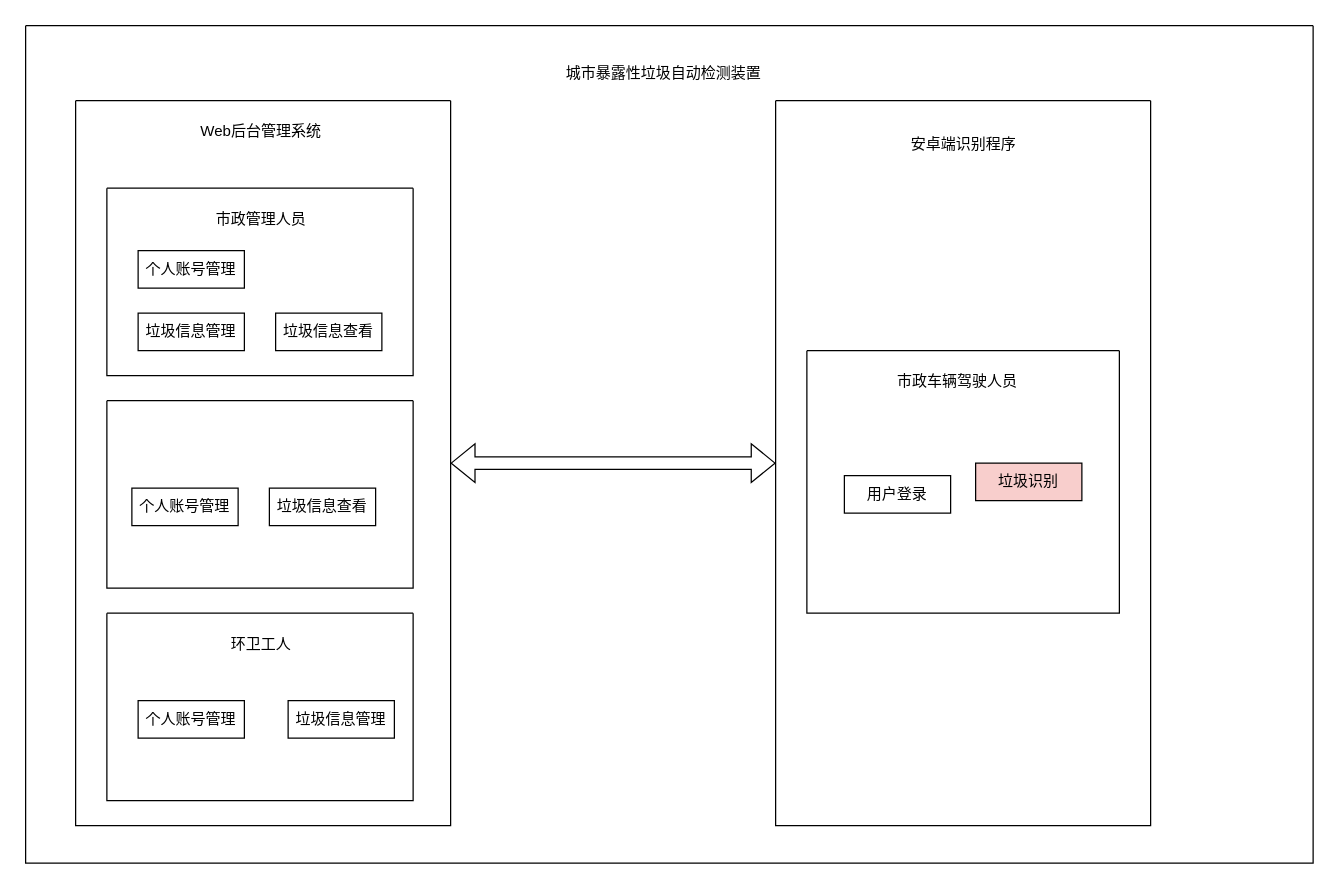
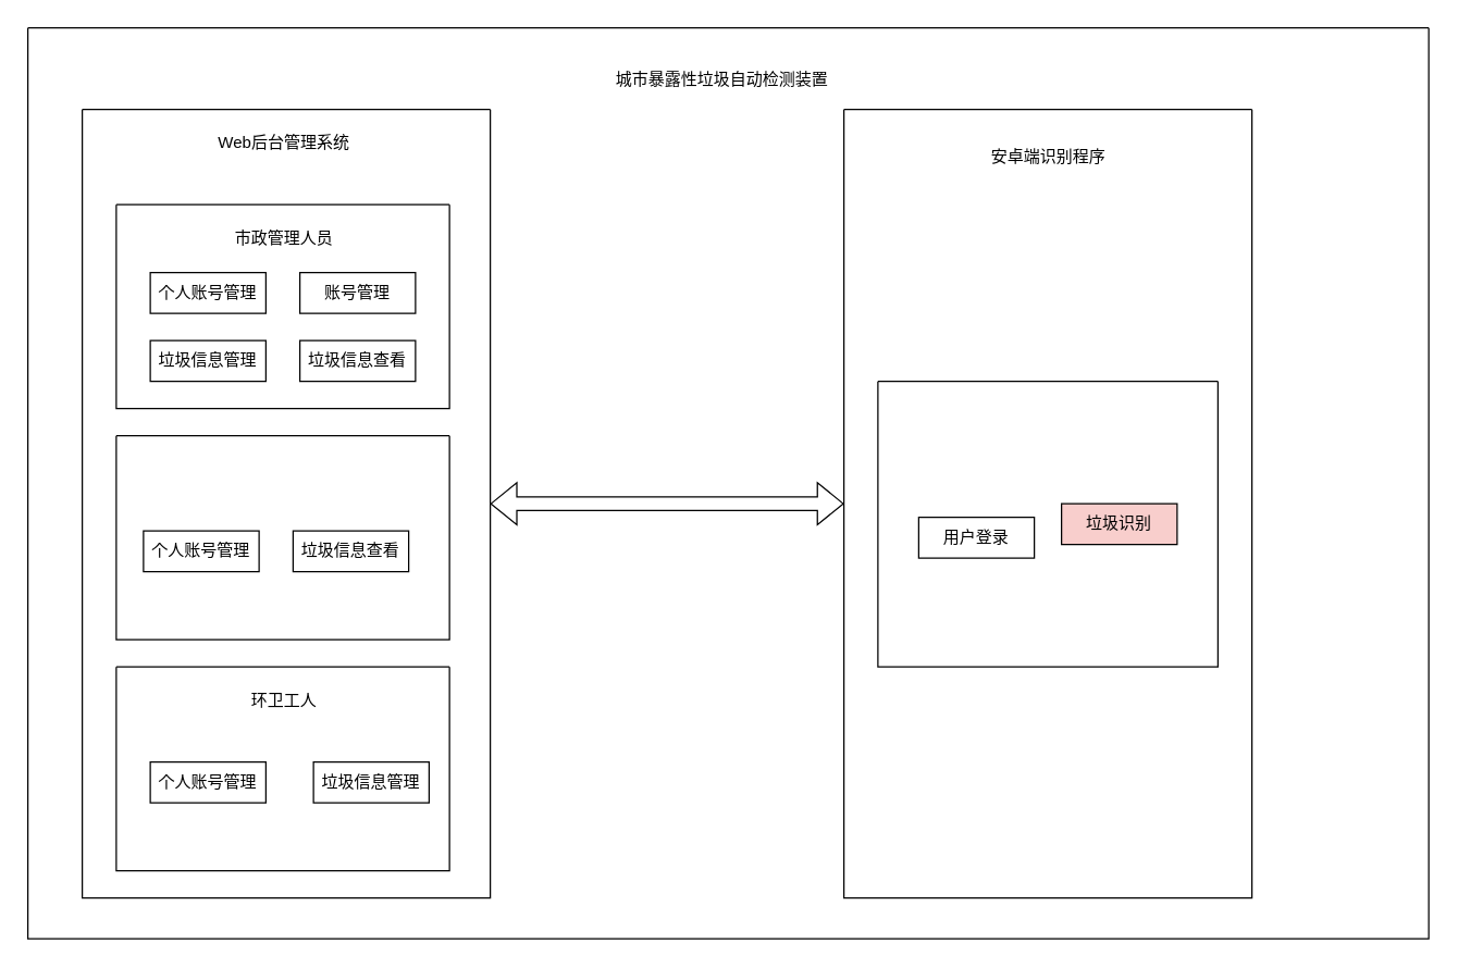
+ <mxCell id="8" value="账号管理" style="rounded=0;whiteSpace=wrap;html=1;" vertex="1" parent="5"><mxGeometry x="135" y="50" width="85" height="30" as="geometry" /></mxCell>
- <mxCell id="22" value="市政车辆驾驶人员" style="text;html=1;align=center;verticalAlign=middle;resizable=0;points=[];autosize=1;strokeColor=none;fillColor=none;" vertex="1" parent="21"><mxGeometry x="60" y="10" width="120" height="30" as="geometry" /></mxCell>
